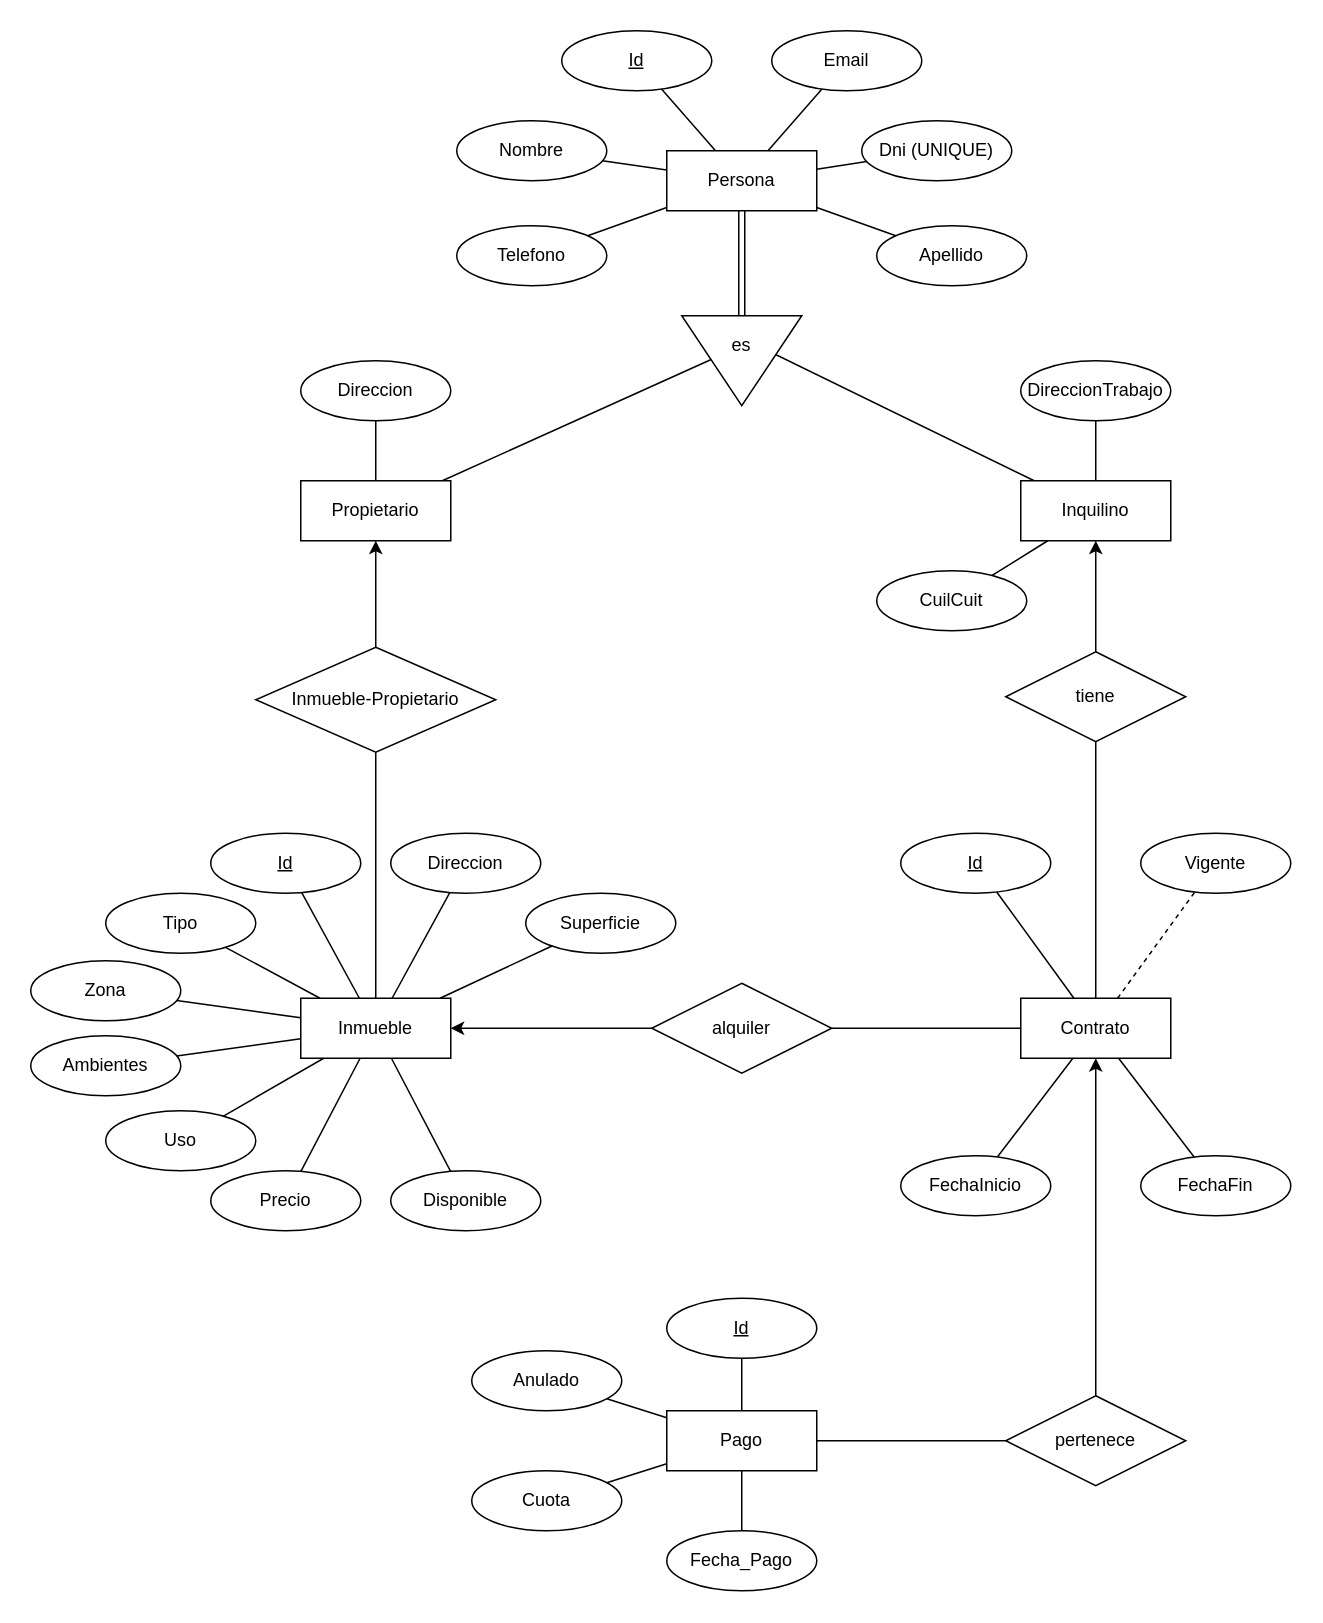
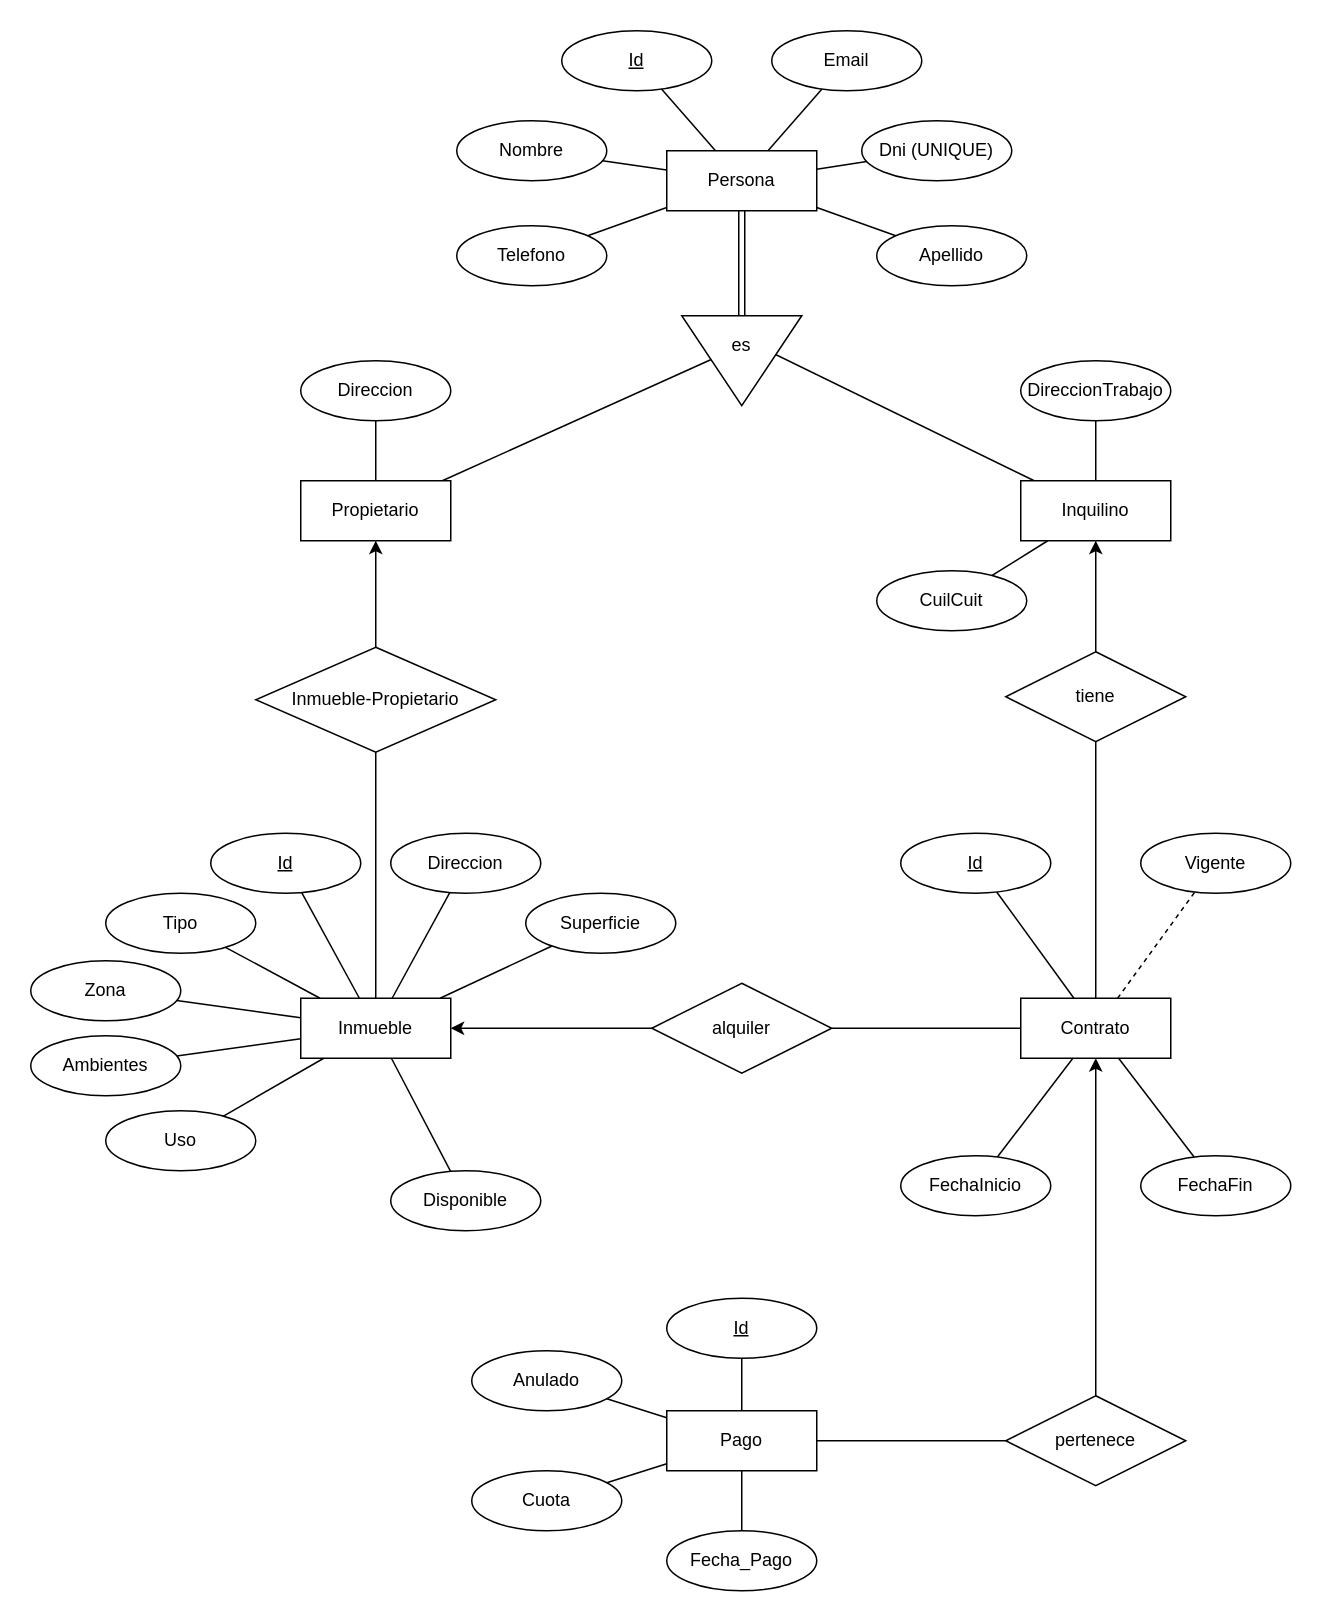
- <mxCell id="52" style="edgeStyle=none;rounded=0;orthogonalLoop=1;jettySize=auto;html=1;endArrow=none;" parent="1" source="53" target="8" edge="1"><mxGeometry relative="1" as="geometry" /></mxCell>
- <mxCell id="53" value="Precio" style="ellipse;whiteSpace=wrap;html=1;align=center;" parent="1" vertex="1"><mxGeometry x="140" y="780" width="100" height="40" as="geometry" /></mxCell>
